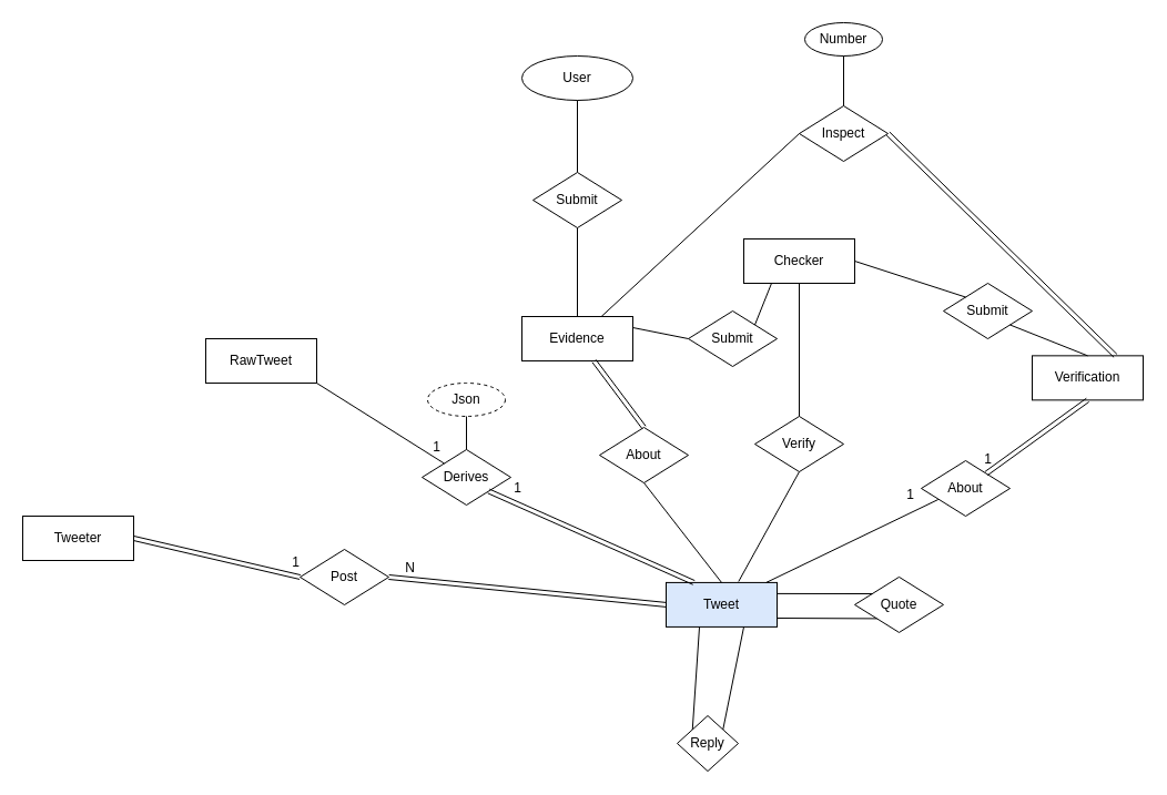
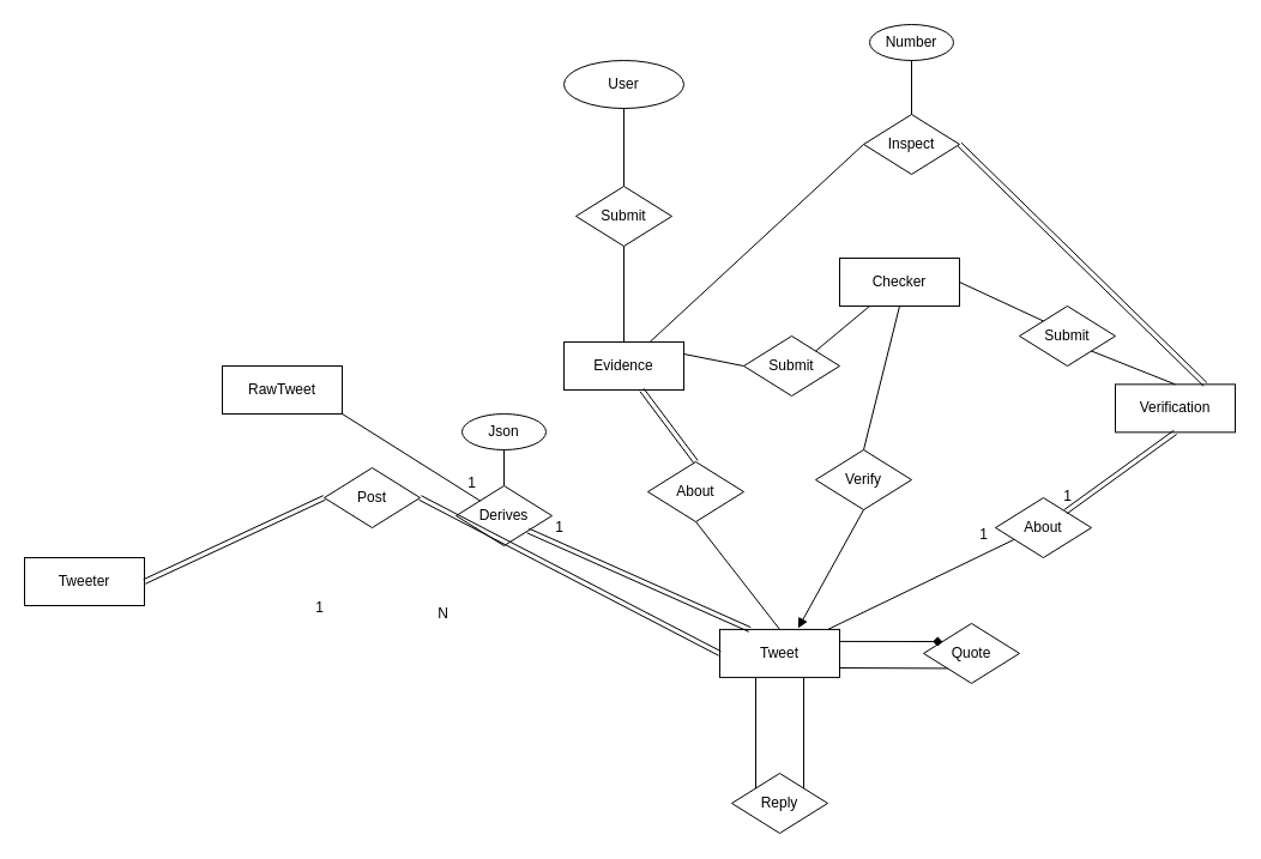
- <mxCell id="3" value="Checker" style="whiteSpace=wrap;html=1;align=center;" parent="1" vertex="1"><mxGeometry x="670" y="215" width="100" height="40" as="geometry" /></mxCell>
+ <mxCell id="3" value="Checker" style="whiteSpace=wrap;html=1;align=center;" parent="1" vertex="1"><mxGeometry x="700" y="215" width="100" height="40" as="geometry" /></mxCell>
- <mxCell id="44" value="Json" style="ellipse;whiteSpace=wrap;html=1;dashed=1;" vertex="1" parent="1"><mxGeometry x="385" y="345" width="70" height="30" as="geometry" /></mxCell>
+ <mxCell id="44" value="Json" style="ellipse;whiteSpace=wrap;html=1;" vertex="1" parent="1"><mxGeometry x="385" y="345" width="70" height="30" as="geometry" /></mxCell>
- <mxCell id="25" value="" style="endArrow=none;html=1;rounded=0;exitX=0.5;exitY=1;exitDx=0;exitDy=0;entryX=0.653;entryY=-0.023;entryDx=0;entryDy=0;entryPerimeter=0;" edge="1" parent="1" source="23" target="5"><mxGeometry relative="1" as="geometry"><mxPoint x="630" y="315" as="sourcePoint" /><mxPoint x="580" y="305" as="targetPoint" /></mxGeometry></mxCell>
+ <mxCell id="25" value="" style="endArrow=block;html=1;rounded=0;exitX=0.5;exitY=1;exitDx=0;exitDy=0;entryX=0.653;entryY=-0.023;entryDx=0;entryDy=0;entryPerimeter=0;" edge="1" parent="1" source="23" target="5"><mxGeometry relative="1" as="geometry"><mxPoint x="630" y="315" as="sourcePoint" /><mxPoint x="580" y="305" as="targetPoint" /></mxGeometry></mxCell>
- <mxCell id="12" value="Post" style="rhombus;whiteSpace=wrap;html=1;" vertex="1" parent="1"><mxGeometry x="270" y="495" width="80" height="50" as="geometry" /></mxCell>
+ <mxCell id="12" value="Post" style="rhombus;whiteSpace=wrap;html=1;" vertex="1" parent="1"><mxGeometry x="270" y="390" width="80" height="50" as="geometry" /></mxCell>
- <mxCell id="19" value="" style="endArrow=none;html=1;rounded=0;exitX=1;exitY=0.25;exitDx=0;exitDy=0;entryX=0.2;entryY=0.302;entryDx=0;entryDy=0;entryPerimeter=0;" edge="1" parent="1" source="5" target="17"><mxGeometry relative="1" as="geometry"><mxPoint x="680" y="575" as="sourcePoint" /><mxPoint x="780" y="532" as="targetPoint" /></mxGeometry></mxCell>
+ <mxCell id="19" value="" style="endArrow=diamond;html=1;rounded=0;exitX=1;exitY=0.25;exitDx=0;exitDy=0;entryX=0.2;entryY=0.302;entryDx=0;entryDy=0;entryPerimeter=0;" edge="1" parent="1" source="5" target="17"><mxGeometry relative="1" as="geometry"><mxPoint x="680" y="575" as="sourcePoint" /><mxPoint x="780" y="532" as="targetPoint" /></mxGeometry></mxCell>
- <mxCell id="5" value="Tweet" style="whiteSpace=wrap;html=1;align=center;fillColor=#dae8fc;" parent="1" vertex="1"><mxGeometry x="600" y="524.92" width="100" height="40" as="geometry" /></mxCell>
+ <mxCell id="5" value="Tweet" style="whiteSpace=wrap;html=1;align=center;" parent="1" vertex="1"><mxGeometry x="600" y="524.92" width="100" height="40" as="geometry" /></mxCell>
- <mxCell id="14" value="Reply" style="rhombus;whiteSpace=wrap;html=1;" vertex="1" parent="1"><mxGeometry x="610" y="645" width="55" height="50" as="geometry" /></mxCell>
+ <mxCell id="14" value="Reply" style="rhombus;whiteSpace=wrap;html=1;" vertex="1" parent="1"><mxGeometry x="610" y="645" width="80" height="50" as="geometry" /></mxCell>
